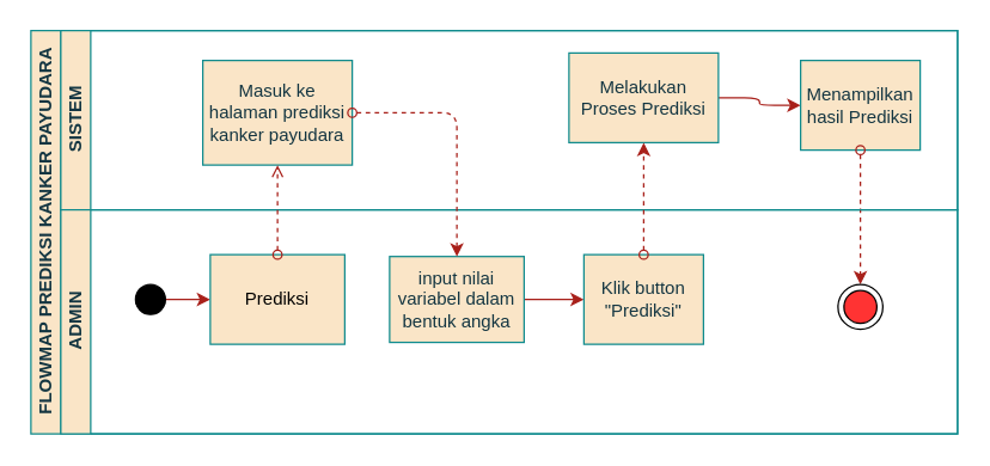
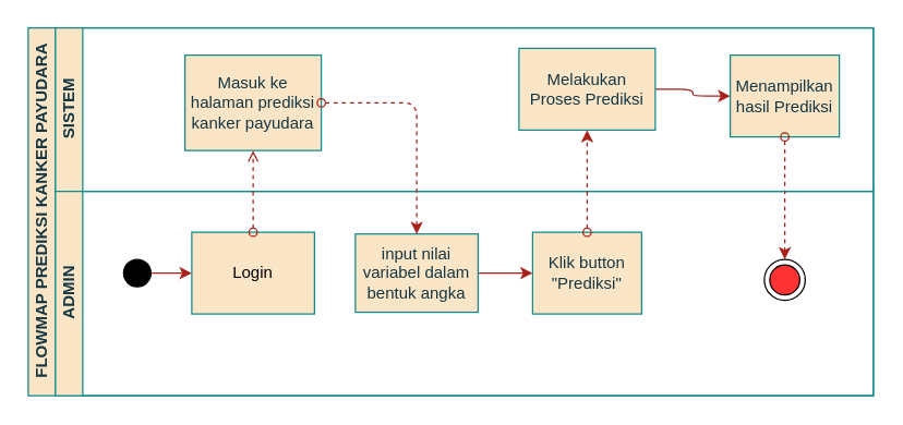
- <mxCell id="12" value="&lt;font color=&quot;#000000&quot;&gt;Prediksi&lt;/font&gt;" style="shape=ext;html=1;whiteSpace=wrap;fillColor=#FAE5C7;strokeColor=#0F8B8D;fontColor=#143642;" vertex="1" parent="9"><mxGeometry x="100" y="30" width="90" height="60" as="geometry" /></mxCell>
+ <mxCell id="12" value="&lt;font color=&quot;#000000&quot;&gt;Login&lt;/font&gt;" style="shape=ext;html=1;whiteSpace=wrap;fillColor=#FAE5C7;strokeColor=#0F8B8D;fontColor=#143642;" vertex="1" parent="9"><mxGeometry x="100" y="30" width="90" height="60" as="geometry" /></mxCell>
